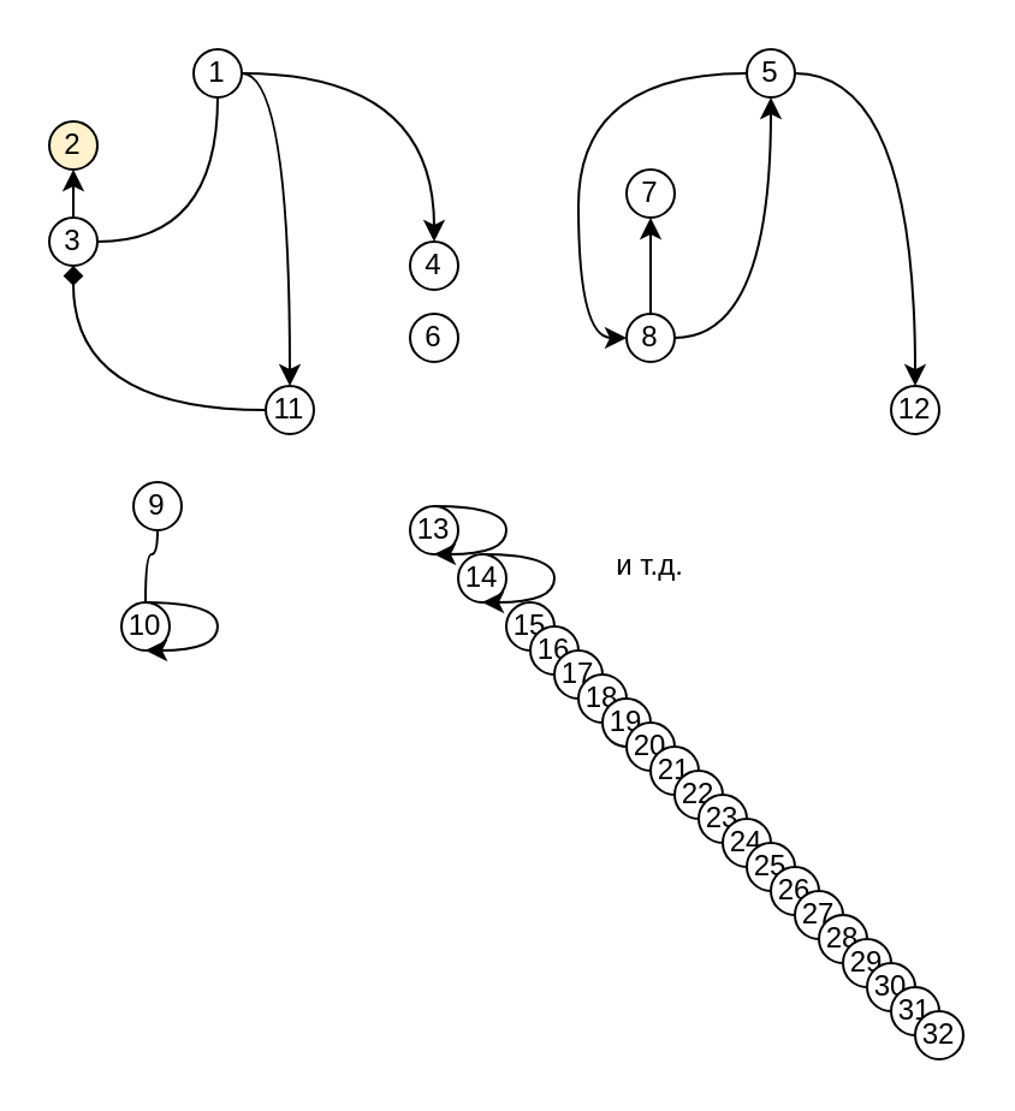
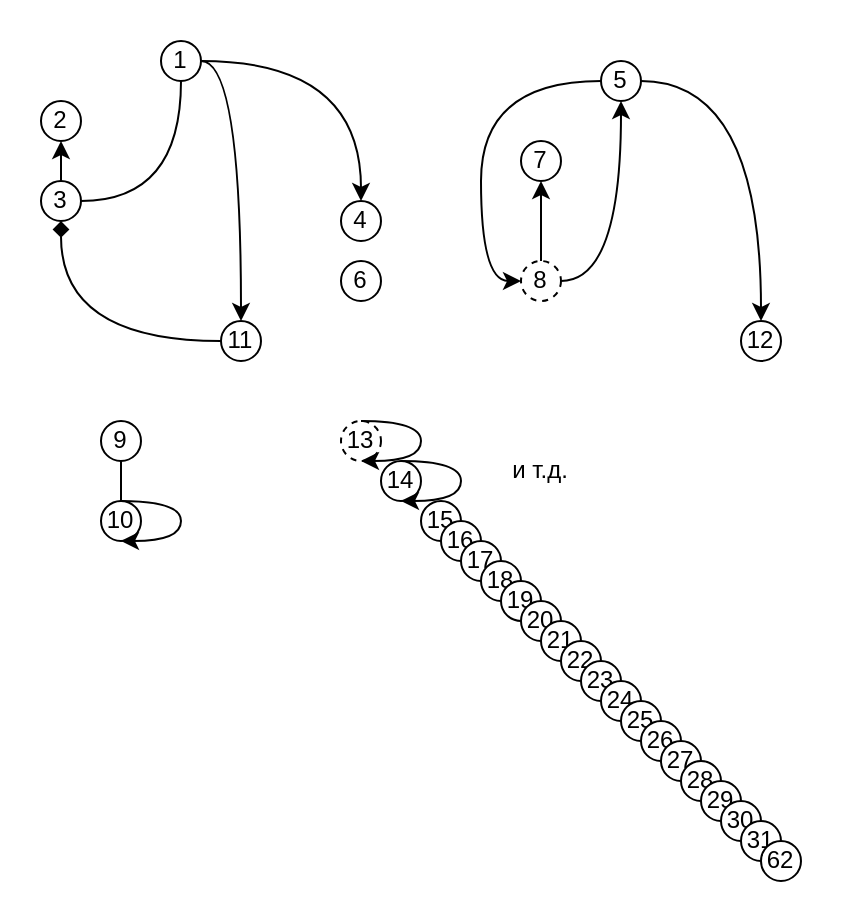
- <mxCell id="12" value="5" style="ellipse;whiteSpace=wrap;html=1;aspect=fixed;" vertex="1" parent="1"><mxGeometry x="310" y="20" width="20" height="20" as="geometry" /></mxCell>
+ <mxCell id="12" value="5" style="ellipse;whiteSpace=wrap;html=1;aspect=fixed;" vertex="1" parent="1"><mxGeometry x="300" y="30" width="20" height="20" as="geometry" /></mxCell>
- <mxCell id="5" value="2" style="ellipse;whiteSpace=wrap;html=1;aspect=fixed;fillColor=#fff2cc;" vertex="1" parent="1"><mxGeometry x="20" y="50" width="20" height="20" as="geometry" /></mxCell>
+ <mxCell id="5" value="2" style="ellipse;whiteSpace=wrap;html=1;aspect=fixed;" vertex="1" parent="1"><mxGeometry x="20" y="50" width="20" height="20" as="geometry" /></mxCell>
- <mxCell id="17" value="8" style="ellipse;whiteSpace=wrap;html=1;aspect=fixed;" vertex="1" parent="1"><mxGeometry x="260" y="130" width="20" height="20" as="geometry" /></mxCell>
+ <mxCell id="17" value="8" style="ellipse;whiteSpace=wrap;html=1;aspect=fixed;dashed=1;" vertex="1" parent="1"><mxGeometry x="260" y="130" width="20" height="20" as="geometry" /></mxCell>
- <mxCell id="18" value="9" style="ellipse;whiteSpace=wrap;html=1;aspect=fixed;" vertex="1" parent="1"><mxGeometry x="55" y="200" width="20" height="20" as="geometry" /></mxCell>
+ <mxCell id="18" value="9" style="ellipse;whiteSpace=wrap;html=1;aspect=fixed;" vertex="1" parent="1"><mxGeometry x="50" y="210" width="20" height="20" as="geometry" /></mxCell>
- <mxCell id="24" value="13" style="ellipse;whiteSpace=wrap;html=1;aspect=fixed;" vertex="1" parent="1"><mxGeometry x="170" y="210" width="20" height="20" as="geometry" /></mxCell>
+ <mxCell id="24" value="13" style="ellipse;whiteSpace=wrap;html=1;aspect=fixed;dashed=1;" vertex="1" parent="1"><mxGeometry x="170" y="210" width="20" height="20" as="geometry" /></mxCell>
- <mxCell id="43" value="32" style="ellipse;whiteSpace=wrap;html=1;aspect=fixed;" vertex="1" parent="1"><mxGeometry x="380" y="420" width="20" height="20" as="geometry" /></mxCell>
+ <mxCell id="43" value="62" style="ellipse;whiteSpace=wrap;html=1;aspect=fixed;" vertex="1" parent="1"><mxGeometry x="380" y="420" width="20" height="20" as="geometry" /></mxCell>
